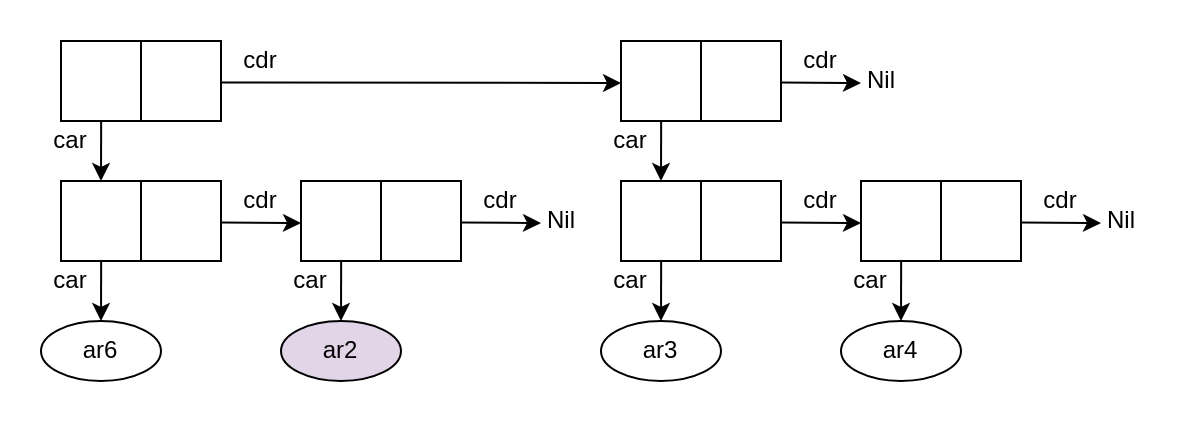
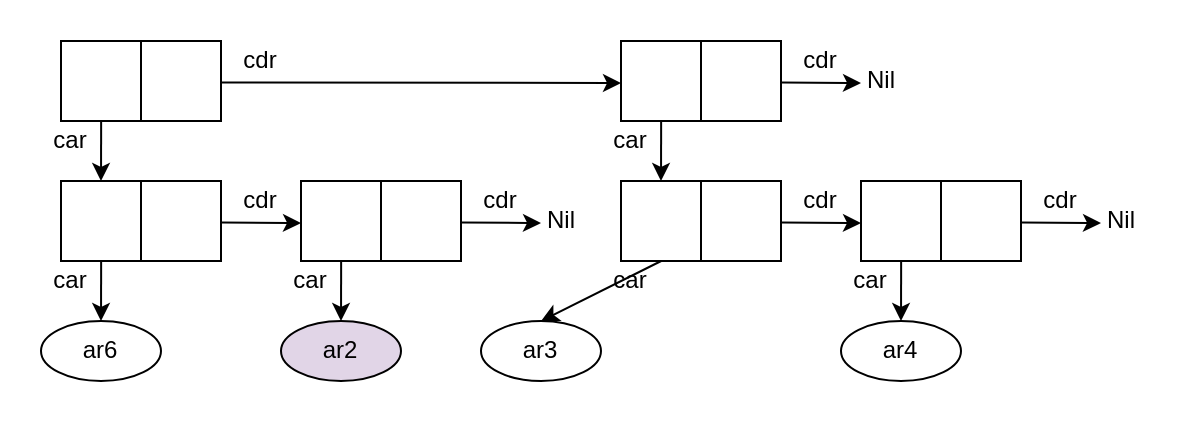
- <mxCell id="26" value="ar3" style="ellipse;whiteSpace=wrap;html=1;sketch=0;" vertex="1" parent="1"><mxGeometry x="300" y="160" width="60" height="30" as="geometry" /></mxCell>
+ <mxCell id="26" value="ar3" style="ellipse;whiteSpace=wrap;html=1;sketch=0;" vertex="1" parent="1"><mxGeometry x="240" y="160" width="60" height="30" as="geometry" /></mxCell>
